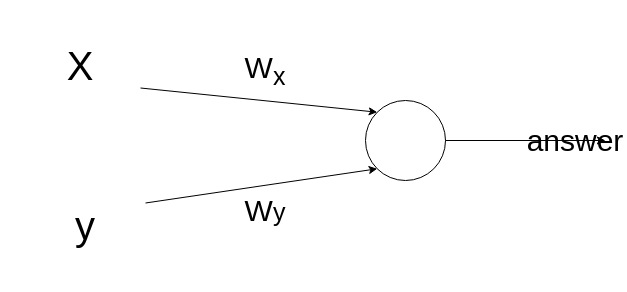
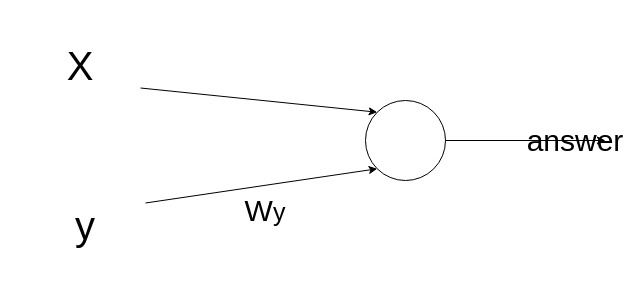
- <mxCell id="8" value="&lt;span style=&quot;font-size: 30px;&quot;&gt;W&lt;sub&gt;x&lt;/sub&gt;&lt;/span&gt;" style="text;html=1;strokeColor=none;fillColor=none;align=center;verticalAlign=middle;whiteSpace=wrap;rounded=0;strokeWidth=1;" vertex="1" parent="1"><mxGeometry x="235" y="55" width="60" height="30" as="geometry" /></mxCell>
